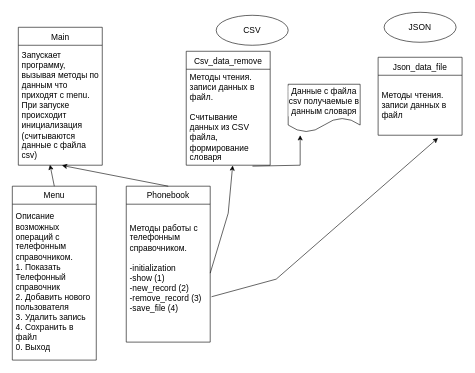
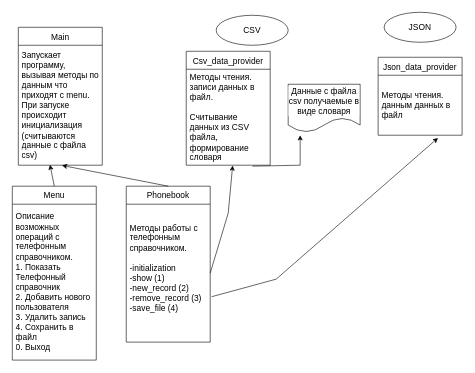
- <mxCell id="12" value="Csv_data_remove" style="swimlane;fontStyle=0;childLayout=stackLayout;horizontal=1;startSize=30;horizontalStack=0;resizeParent=1;resizeParentMax=0;resizeLast=0;collapsible=1;marginBottom=0;fontSize=14;" vertex="1" parent="1"><mxGeometry x="310" y="85" width="140" height="190" as="geometry" /></mxCell>
+ <mxCell id="12" value="Csv_data_provider" style="swimlane;fontStyle=0;childLayout=stackLayout;horizontal=1;startSize=30;horizontalStack=0;resizeParent=1;resizeParentMax=0;resizeLast=0;collapsible=1;marginBottom=0;fontSize=14;" vertex="1" parent="1"><mxGeometry x="310" y="85" width="140" height="190" as="geometry" /></mxCell>
- <mxCell id="14" value="Json_data_file" style="swimlane;fontStyle=0;childLayout=stackLayout;horizontal=1;startSize=30;horizontalStack=0;resizeParent=1;resizeParentMax=0;resizeLast=0;collapsible=1;marginBottom=0;fontSize=14;" vertex="1" parent="1"><mxGeometry x="630" y="95" width="140" height="130" as="geometry" /></mxCell>
+ <mxCell id="14" value="Json_data_provider" style="swimlane;fontStyle=0;childLayout=stackLayout;horizontal=1;startSize=30;horizontalStack=0;resizeParent=1;resizeParentMax=0;resizeLast=0;collapsible=1;marginBottom=0;fontSize=14;" vertex="1" parent="1"><mxGeometry x="630" y="95" width="140" height="130" as="geometry" /></mxCell>
- <mxCell id="19" value="&lt;span style=&quot;text-align: left;&quot;&gt;Данные с файла csv получаемые в данным словаря&lt;/span&gt;" style="shape=document;whiteSpace=wrap;html=1;boundedLbl=1;labelBackgroundColor=default;fontSize=14;fontColor=default;" vertex="1" parent="1"><mxGeometry x="480" y="140" width="120" height="80" as="geometry" /></mxCell>
+ <mxCell id="19" value="&lt;span style=&quot;text-align: left;&quot;&gt;Данные с файла csv получаемые в виде словаря&lt;/span&gt;" style="shape=document;whiteSpace=wrap;html=1;boundedLbl=1;labelBackgroundColor=default;fontSize=14;fontColor=default;" vertex="1" parent="1"><mxGeometry x="480" y="140" width="120" height="80" as="geometry" /></mxCell>
- <mxCell id="15" value="Методы чтения. записи данных в файл" style="text;strokeColor=none;fillColor=none;align=left;verticalAlign=middle;spacingLeft=4;spacingRight=4;overflow=hidden;points=[[0,0.5],[1,0.5]];portConstraint=eastwest;rotatable=0;whiteSpace=wrap;fontSize=14;" vertex="1" parent="14"><mxGeometry y="30" width="140" height="100" as="geometry" /></mxCell>
+ <mxCell id="15" value="Методы чтения. данным данных в файл" style="text;strokeColor=none;fillColor=none;align=left;verticalAlign=middle;spacingLeft=4;spacingRight=4;overflow=hidden;points=[[0,0.5],[1,0.5]];portConstraint=eastwest;rotatable=0;whiteSpace=wrap;fontSize=14;" vertex="1" parent="14"><mxGeometry y="30" width="140" height="100" as="geometry" /></mxCell>
